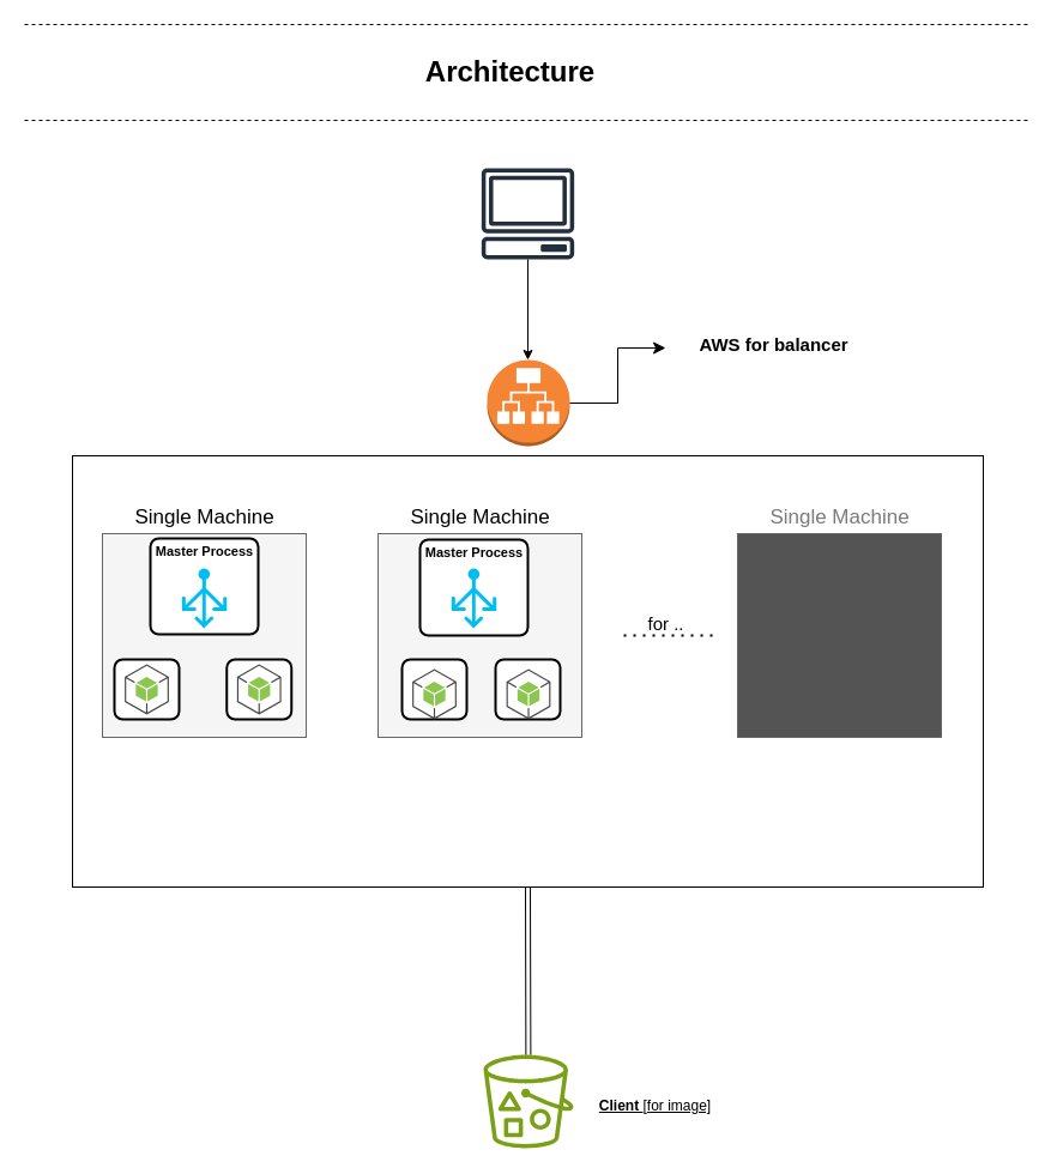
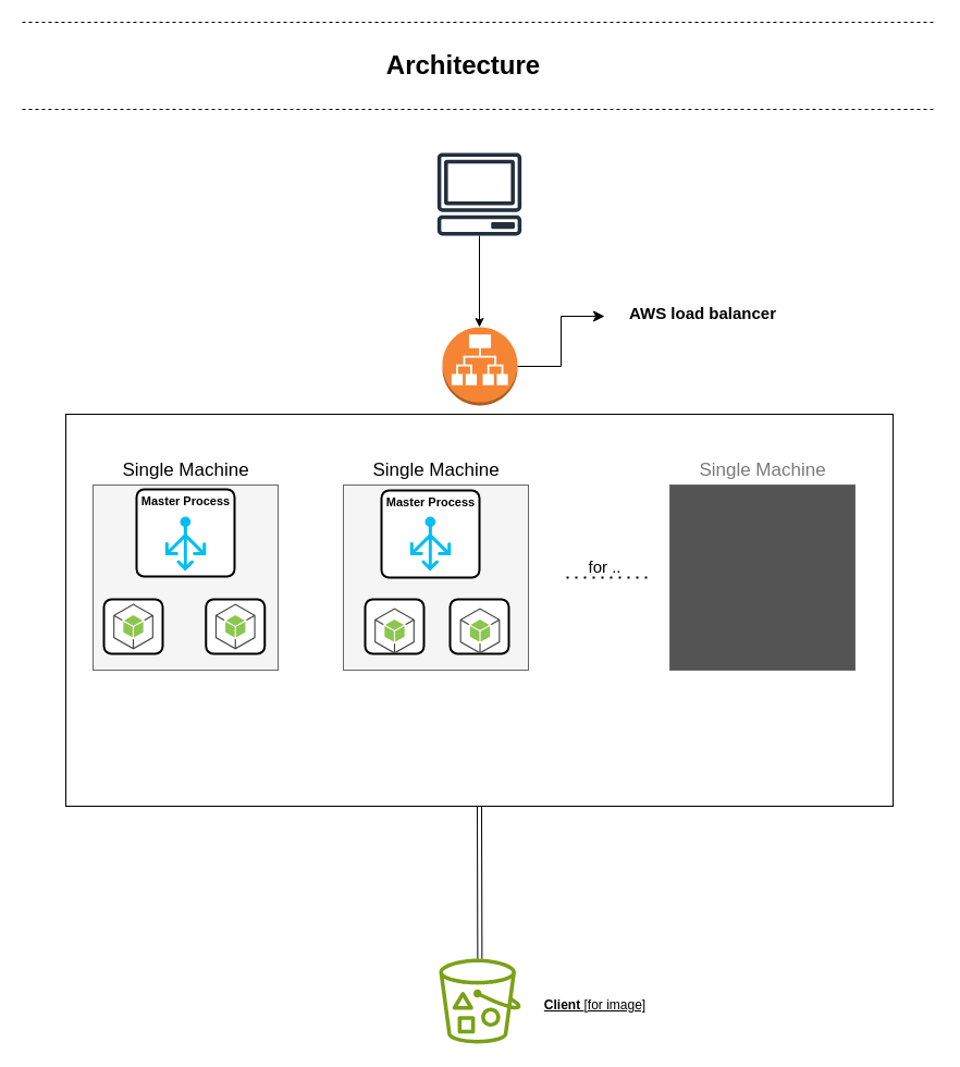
- <mxCell id="33" value="&lt;font style=&quot;font-size: 15px;&quot;&gt;AWS for balancer&lt;/font&gt;" style="text;strokeColor=none;fillColor=none;html=1;fontSize=24;fontStyle=1;verticalAlign=middle;align=center;" vertex="1" parent="1"><mxGeometry x="565" y="260" width="160" height="50" as="geometry" /></mxCell>
+ <mxCell id="33" value="&lt;font style=&quot;font-size: 15px;&quot;&gt;AWS load balancer&lt;/font&gt;" style="text;strokeColor=none;fillColor=none;html=1;fontSize=24;fontStyle=1;verticalAlign=middle;align=center;" vertex="1" parent="1"><mxGeometry x="565" y="260" width="160" height="50" as="geometry" /></mxCell>
